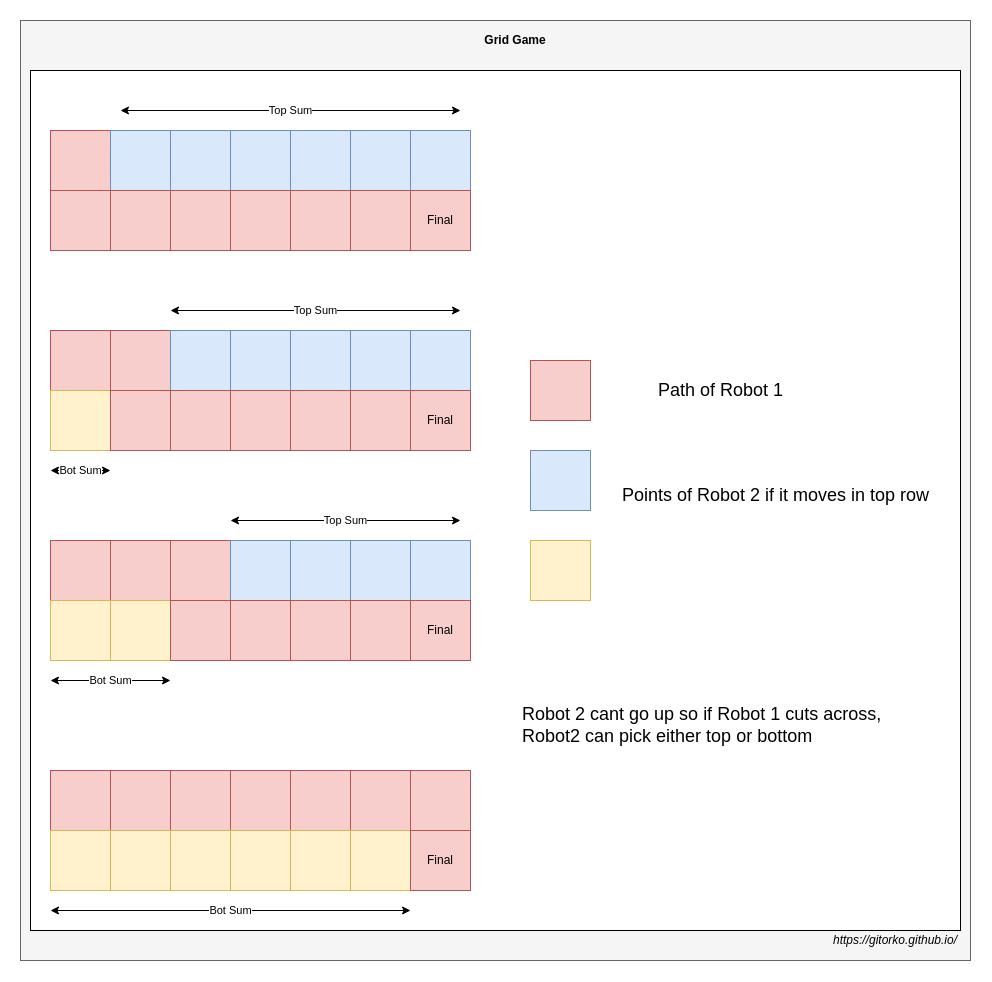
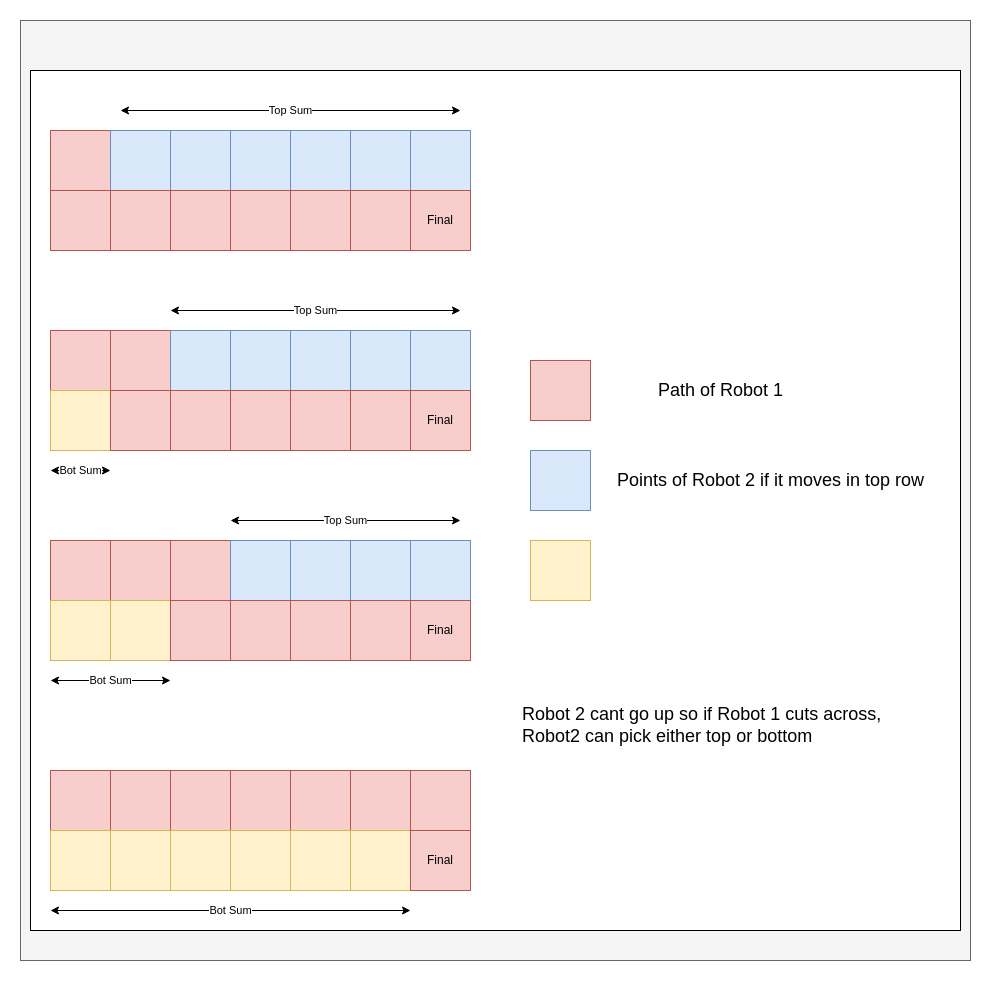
- <mxCell id="70" value="Grid Game" style="text;html=1;strokeColor=none;fillColor=none;align=center;verticalAlign=middle;whiteSpace=wrap;rounded=0;fontSize=12;fontStyle=1" parent="1" vertex="1"><mxGeometry x="480" y="30" width="70" height="20" as="geometry" /></mxCell>
- <mxCell id="69" value="Points of Robot 2 if it moves in top row" style="text;html=1;align=center;verticalAlign=middle;resizable=0;points=[];autosize=1;fontSize=18;" parent="1" vertex="1"><mxGeometry x="615" y="480" width="320" height="30" as="geometry" /></mxCell>
+ <mxCell id="69" value="Points of Robot 2 if it moves in top row" style="text;html=1;align=center;verticalAlign=middle;resizable=0;points=[];autosize=1;fontSize=18;" parent="1" vertex="1"><mxGeometry x="610" y="465" width="320" height="30" as="geometry" /></mxCell>
- <mxCell id="71" value="https://gitorko.github.io/" style="text;html=1;strokeColor=none;fillColor=none;align=center;verticalAlign=middle;whiteSpace=wrap;rounded=0;fontSize=12;fontStyle=2" parent="1" vertex="1"><mxGeometry x="830" y="930" width="130" height="20" as="geometry" /></mxCell>
